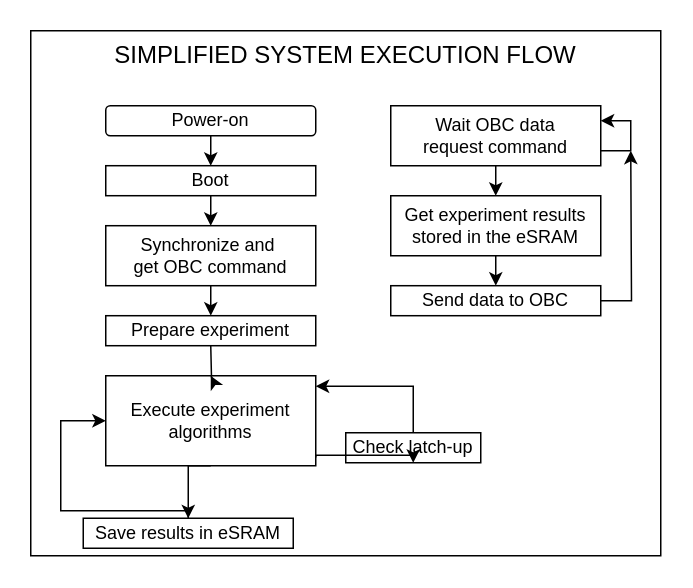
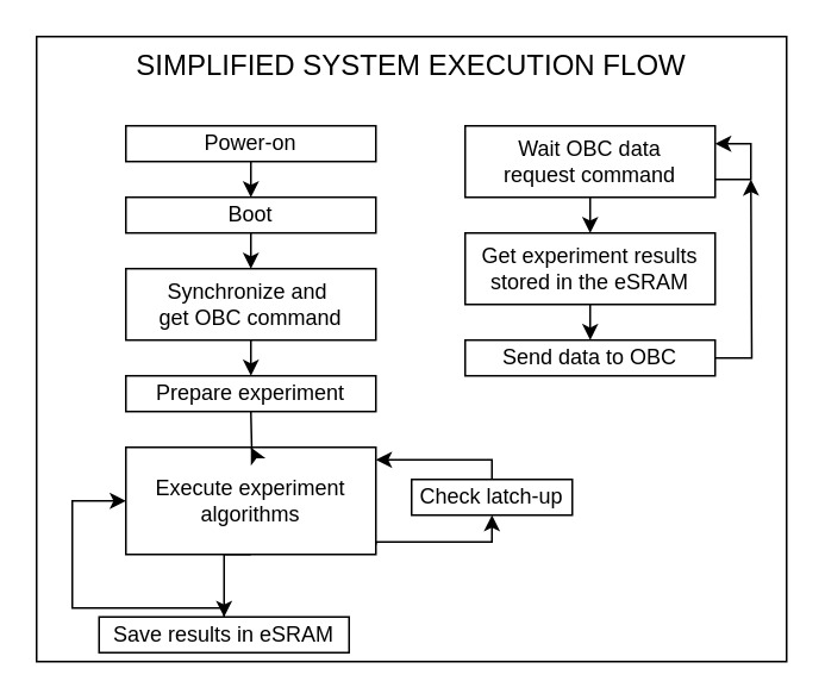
- <mxCell id="17" value="Power-on" style="whiteSpace=wrap;html=1;fillColor=none;rounded=1;" vertex="1" parent="1"><mxGeometry x="70" y="69.97" width="140" height="20" as="geometry" /></mxCell>
+ <mxCell id="17" value="Power-on" style="rounded=0;whiteSpace=wrap;html=1;fillColor=none;" vertex="1" parent="1"><mxGeometry x="70" y="69.97" width="140" height="20" as="geometry" /></mxCell>
- <mxCell id="8" value="Check latch-up" style="rounded=0;whiteSpace=wrap;html=1;fillColor=none;" vertex="1" parent="1"><mxGeometry x="230" y="288" width="90" height="20" as="geometry" /></mxCell>
+ <mxCell id="8" value="Check latch-up" style="rounded=0;whiteSpace=wrap;html=1;fillColor=none;" vertex="1" parent="1"><mxGeometry x="230" y="268" width="90" height="20" as="geometry" /></mxCell>
